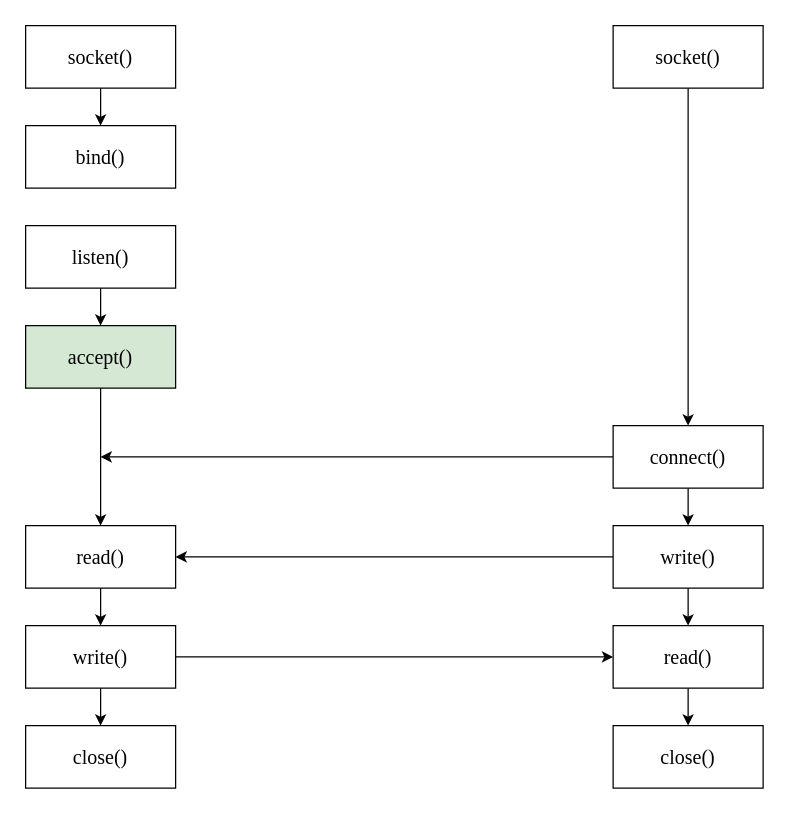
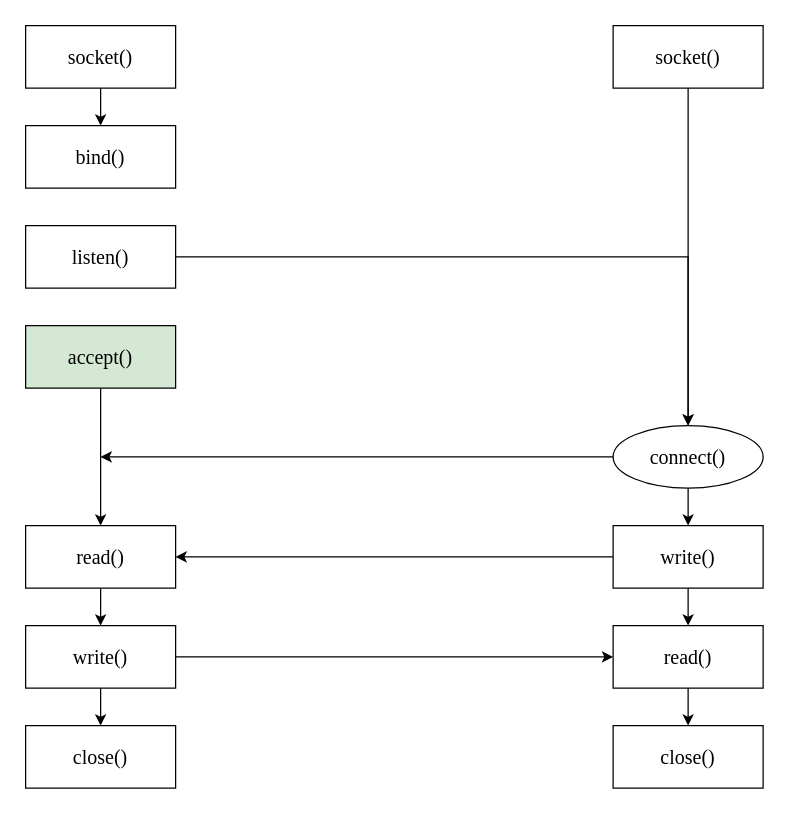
- <mxCell id="5" style="edgeStyle=orthogonalEdgeStyle;rounded=0;orthogonalLoop=1;jettySize=auto;html=1;" edge="1" parent="1" source="6" target="8"><mxGeometry relative="1" as="geometry" /></mxCell>
+ <mxCell id="5" style="edgeStyle=orthogonalEdgeStyle;rounded=0;orthogonalLoop=1;jettySize=auto;html=1;" edge="1" parent="1" source="6" target="13"><mxGeometry relative="1" as="geometry" /></mxCell>
- <mxCell id="13" value="&lt;font face=&quot;Times New Roman&quot;&gt;&lt;span style=&quot;font-size: 16px;&quot;&gt;connect()&lt;/span&gt;&lt;/font&gt;" style="rounded=0;whiteSpace=wrap;html=1;" vertex="1" parent="1"><mxGeometry x="490" y="340" width="120" height="50" as="geometry" /></mxCell>
+ <mxCell id="13" value="&lt;font face=&quot;Times New Roman&quot;&gt;&lt;span style=&quot;font-size: 16px;&quot;&gt;connect()&lt;/span&gt;&lt;/font&gt;" style="ellipse;whiteSpace=wrap;html=1;" vertex="1" parent="1"><mxGeometry x="490" y="340" width="120" height="50" as="geometry" /></mxCell>
